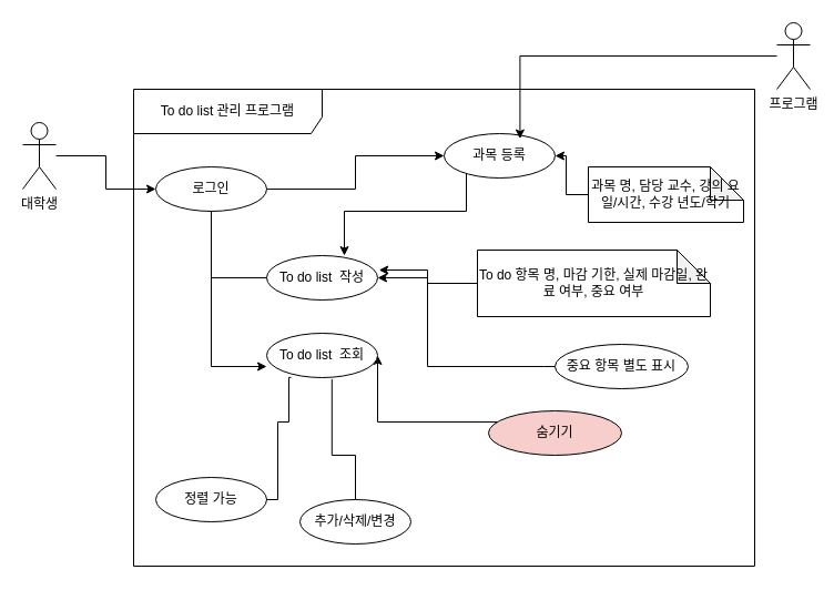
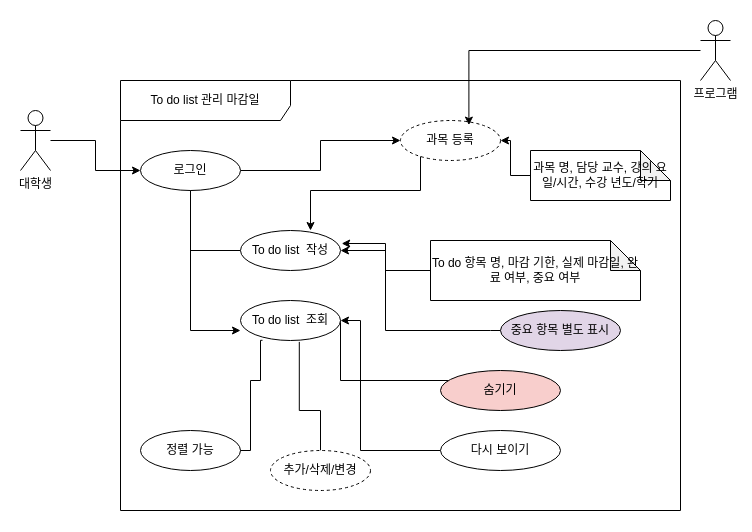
- <mxCell id="4" value="To do list 관리 프로그램" style="shape=umlFrame;whiteSpace=wrap;html=1;pointerEvents=0;width=170;height=40;" parent="1" vertex="1"><mxGeometry x="120" y="80" width="560" height="430" as="geometry" /></mxCell>
+ <mxCell id="4" value="To do list 관리 마감일" style="shape=umlFrame;whiteSpace=wrap;html=1;pointerEvents=0;width=170;height=40;" parent="1" vertex="1"><mxGeometry x="120" y="80" width="560" height="430" as="geometry" /></mxCell>
- <mxCell id="15" value="과목 등록" style="ellipse;whiteSpace=wrap;html=1;" parent="1" vertex="1"><mxGeometry x="400" y="120" width="100" height="40" as="geometry" /></mxCell>
+ <mxCell id="15" value="과목 등록" style="ellipse;whiteSpace=wrap;html=1;dashed=1;" parent="1" vertex="1"><mxGeometry x="400" y="120" width="100" height="40" as="geometry" /></mxCell>
- <mxCell id="27" value="To do 항목 명, 마감 기한, 실제 마감일, 완료 여부, 중요 여부" style="shape=note;whiteSpace=wrap;html=1;backgroundOutline=1;darkOpacity=0.05;" parent="1" vertex="1"><mxGeometry x="430" y="225" width="210" height="60" as="geometry" /></mxCell>
+ <mxCell id="27" value="To do 항목 명, 마감 기한, 실제 마감일, 완료 여부, 중요 여부" style="shape=note;whiteSpace=wrap;html=1;backgroundOutline=1;darkOpacity=0.05;" parent="1" vertex="1"><mxGeometry x="430" y="240" width="210" height="60" as="geometry" /></mxCell>
- <mxCell id="16" style="edgeStyle=orthogonalEdgeStyle;rounded=0;orthogonalLoop=1;jettySize=auto;html=1;entryX=1;entryY=0.5;entryDx=0;entryDy=0;" parent="1" source="17" target="23" edge="1"><mxGeometry relative="1" as="geometry"><mxPoint x="380" y="250" as="targetPoint" /><Array as="points"><mxPoint x="340" y="380" /></Array></mxGeometry></mxCell>
+ <mxCell id="16" style="edgeStyle=orthogonalEdgeStyle;rounded=0;orthogonalLoop=1;jettySize=auto;html=1;entryX=1;entryY=0.5;entryDx=0;entryDy=0;endArrow=none;" parent="1" source="17" target="23" edge="1"><mxGeometry relative="1" as="geometry"><mxPoint x="380" y="250" as="targetPoint" /><Array as="points"><mxPoint x="340" y="380" /></Array></mxGeometry></mxCell>
- <mxCell id="11" value="중요 항목 별도 표시" style="ellipse;whiteSpace=wrap;html=1;" parent="1" vertex="1"><mxGeometry x="500" y="310" width="120" height="40" as="geometry" /></mxCell>
+ <mxCell id="11" value="중요 항목 별도 표시" style="ellipse;whiteSpace=wrap;html=1;fillColor=#e1d5e7;" parent="1" vertex="1"><mxGeometry x="500" y="310" width="120" height="40" as="geometry" /></mxCell>
+ <mxCell id="18" style="edgeStyle=orthogonalEdgeStyle;rounded=0;orthogonalLoop=1;jettySize=auto;html=1;entryX=1;entryY=0.5;entryDx=0;entryDy=0;" parent="1" source="19" target="23" edge="1"><mxGeometry relative="1" as="geometry"><mxPoint x="380" y="290" as="targetPoint" /><Array as="points"><mxPoint x="360" y="450" /><mxPoint x="360" y="320" /></Array></mxGeometry></mxCell>
+ <mxCell id="19" value="다시 보이기" style="ellipse;whiteSpace=wrap;html=1;" parent="1" vertex="1"><mxGeometry x="440" y="430" width="120" height="40" as="geometry" /></mxCell>
- <mxCell id="14" value="추가/삭제/변경" style="ellipse;whiteSpace=wrap;html=1;" parent="1" vertex="1"><mxGeometry x="270" y="450" width="100" height="40" as="geometry" /></mxCell>
+ <mxCell id="14" value="추가/삭제/변경" style="ellipse;whiteSpace=wrap;html=1;dashed=1;" parent="1" vertex="1"><mxGeometry x="270" y="450" width="100" height="40" as="geometry" /></mxCell>
